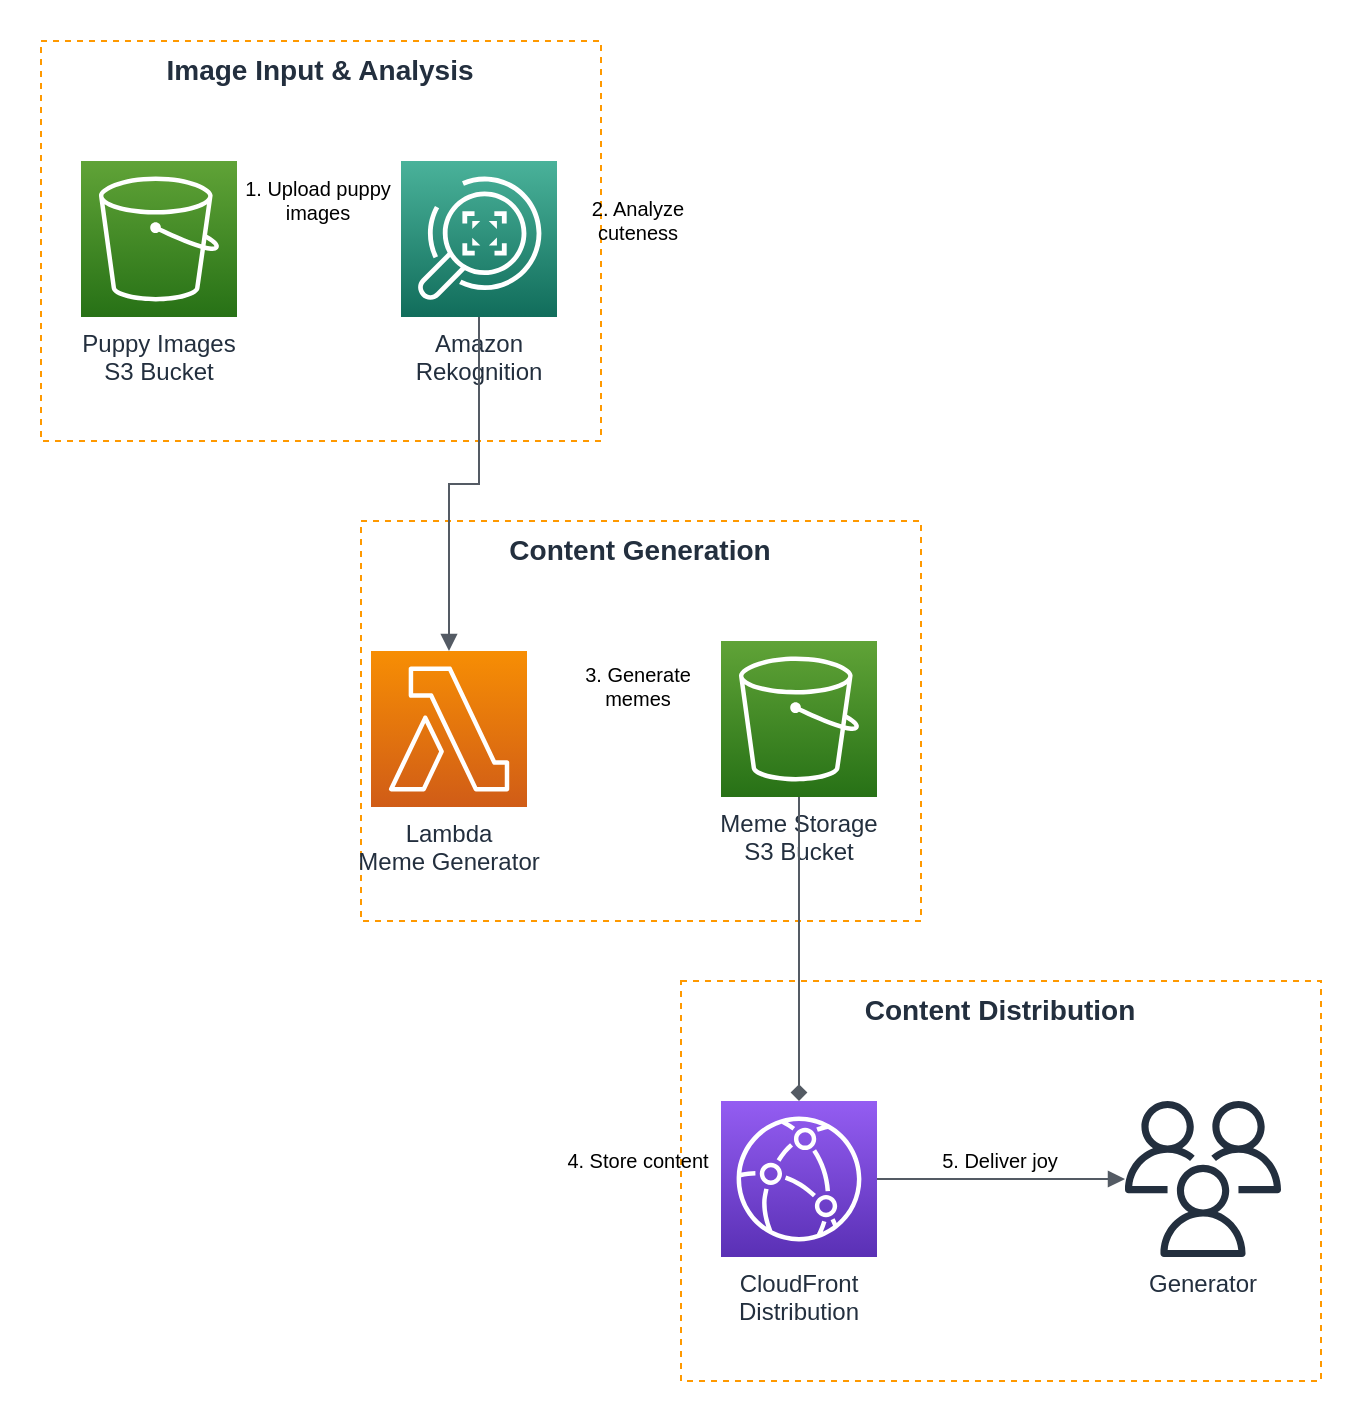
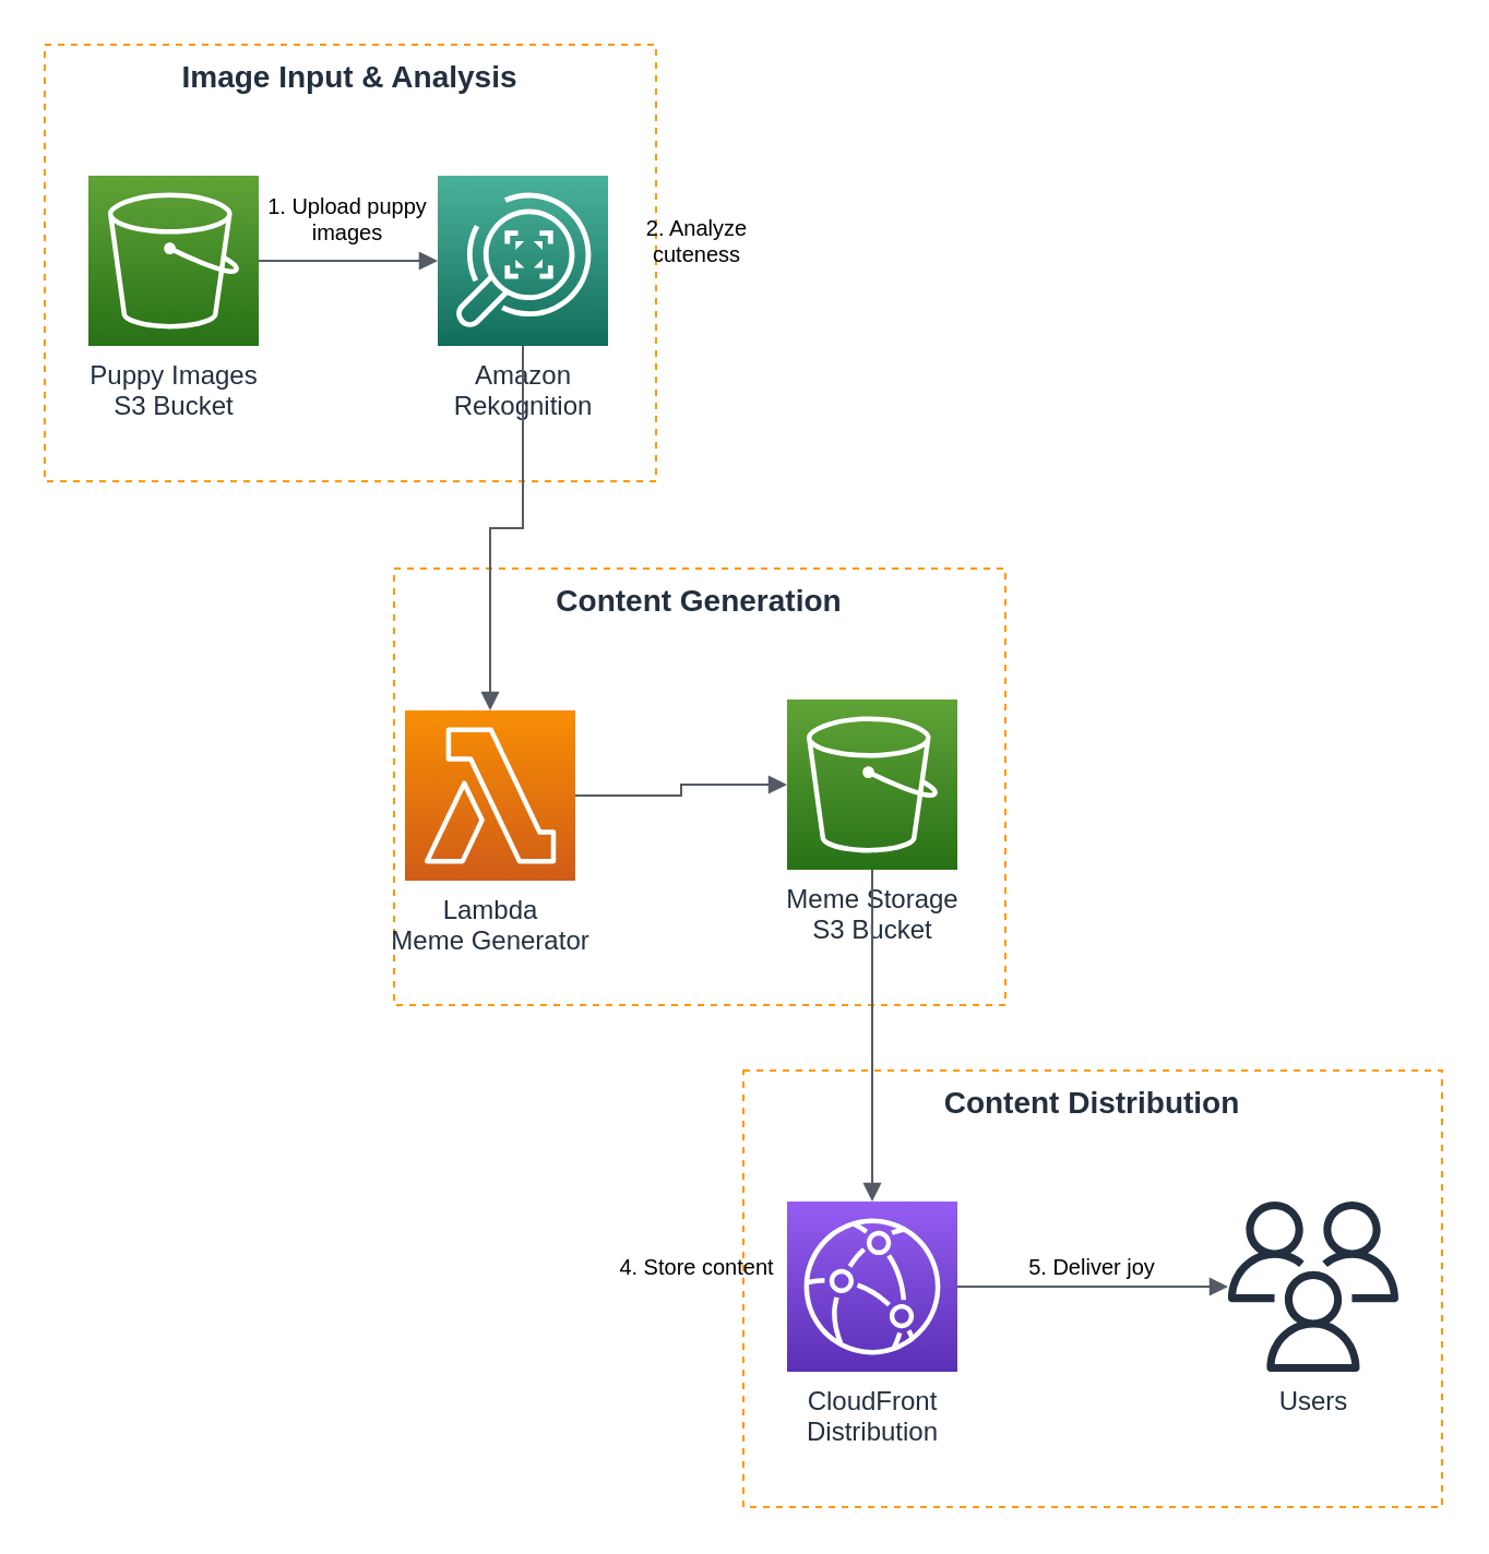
+ <mxCell id="11" value="" style="edgeStyle=orthogonalEdgeStyle;html=1;endArrow=block;elbow=vertical;startArrow=none;endFill=1;strokeColor=#545B64;rounded=0;" parent="1" source="5" target="6" edge="1"><mxGeometry width="100" relative="1" as="geometry" /></mxCell>
- <mxCell id="18" value="3. Generate memes" style="text;html=1;strokeColor=none;fillColor=none;align=center;verticalAlign=middle;whiteSpace=wrap;rounded=0;fontSize=10;" parent="1" vertex="1"><mxGeometry x="278" y="333" width="82" height="20" as="geometry" /></mxCell>
+ <mxCell id="13" value="" style="edgeStyle=orthogonalEdgeStyle;html=1;endArrow=block;elbow=vertical;startArrow=none;endFill=1;strokeColor=#545B64;rounded=0;" parent="1" source="7" target="8" edge="1"><mxGeometry width="100" relative="1" as="geometry" /></mxCell>
- <mxCell id="14" value="" style="edgeStyle=orthogonalEdgeStyle;html=1;endArrow=diamond;elbow=vertical;startArrow=none;endFill=1;strokeColor=#545B64;rounded=0;" parent="1" source="8" target="9" edge="1"><mxGeometry width="100" relative="1" as="geometry" /></mxCell>
+ <mxCell id="14" value="" style="edgeStyle=orthogonalEdgeStyle;html=1;endArrow=block;elbow=vertical;startArrow=none;endFill=1;strokeColor=#545B64;rounded=0;" parent="1" source="8" target="9" edge="1"><mxGeometry width="100" relative="1" as="geometry" /></mxCell>
- <mxCell id="10" value="Generator" style="sketch=0;outlineConnect=0;fontColor=#232F3E;gradientColor=none;fillColor=#232F3E;strokeColor=none;dashed=0;verticalLabelPosition=bottom;verticalAlign=top;align=center;html=1;fontSize=12;fontStyle=0;aspect=fixed;pointerEvents=1;shape=mxgraph.aws4.users;" parent="1" vertex="1"><mxGeometry x="562" y="550" width="78" height="78" as="geometry" /></mxCell>
+ <mxCell id="10" value="Users" style="sketch=0;outlineConnect=0;fontColor=#232F3E;gradientColor=none;fillColor=#232F3E;strokeColor=none;dashed=0;verticalLabelPosition=bottom;verticalAlign=top;align=center;html=1;fontSize=12;fontStyle=0;aspect=fixed;pointerEvents=1;shape=mxgraph.aws4.users;" parent="1" vertex="1"><mxGeometry x="562" y="550" width="78" height="78" as="geometry" /></mxCell>
